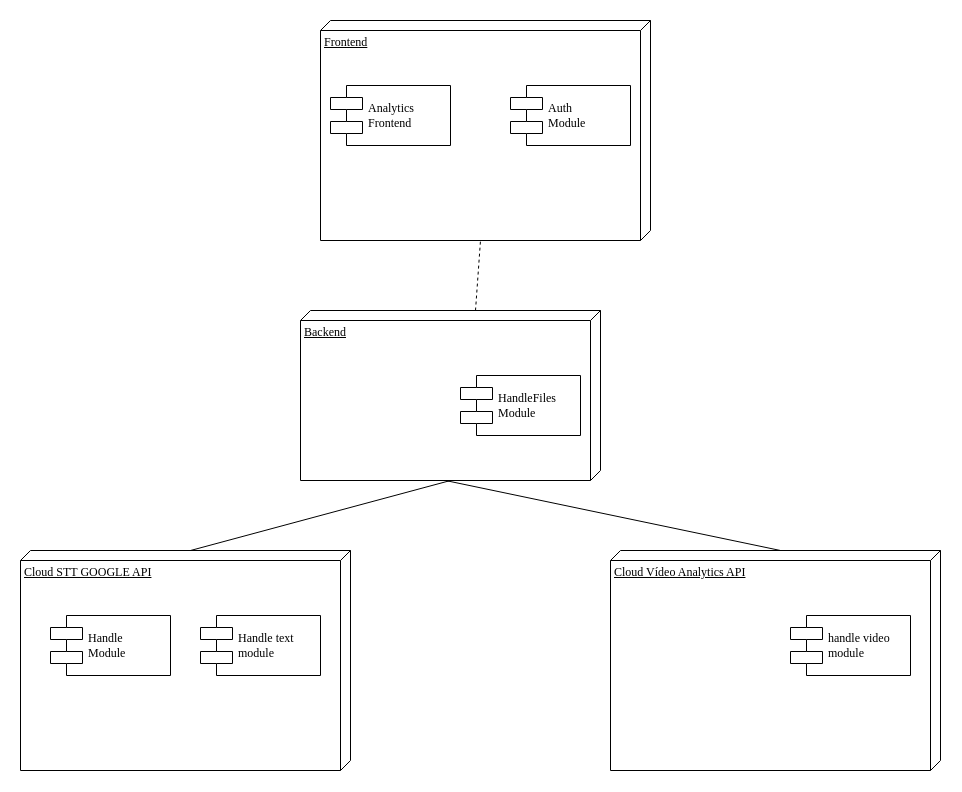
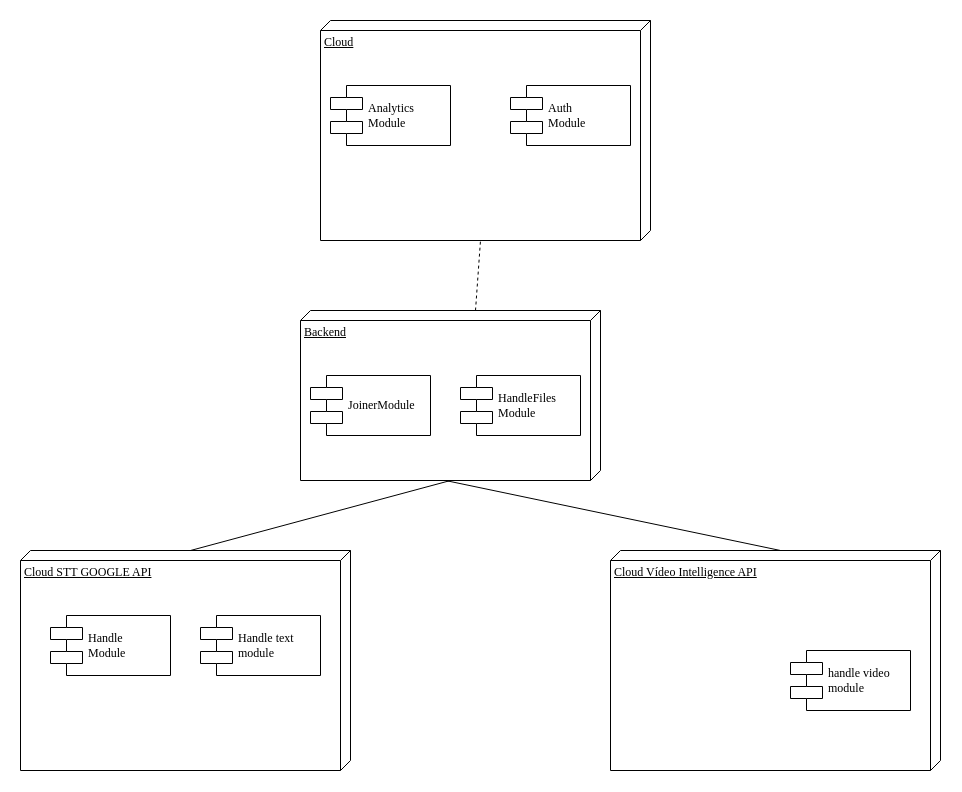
- <mxCell id="2" value="Frontend" style="verticalAlign=top;align=left;spacingTop=8;spacingLeft=2;spacingRight=12;shape=cube;size=10;direction=south;fontStyle=4;html=1;rounded=0;shadow=0;comic=0;labelBackgroundColor=none;strokeWidth=1;fontFamily=Verdana;fontSize=12" parent="1" vertex="1"><mxGeometry x="320" y="20" width="330" height="220" as="geometry" /></mxCell>
+ <mxCell id="2" value="Cloud" style="verticalAlign=top;align=left;spacingTop=8;spacingLeft=2;spacingRight=12;shape=cube;size=10;direction=south;fontStyle=4;html=1;rounded=0;shadow=0;comic=0;labelBackgroundColor=none;strokeWidth=1;fontFamily=Verdana;fontSize=12" parent="1" vertex="1"><mxGeometry x="320" y="20" width="330" height="220" as="geometry" /></mxCell>
- <mxCell id="5" value="Analytics&lt;br&gt;Frontend" style="shape=component;align=left;spacingLeft=36;rounded=0;shadow=0;comic=0;labelBackgroundColor=none;strokeWidth=1;fontFamily=Verdana;fontSize=12;html=1;" parent="1" vertex="1"><mxGeometry x="330" y="85" width="120" height="60" as="geometry" /></mxCell>
+ <mxCell id="5" value="Analytics&lt;br&gt;Module" style="shape=component;align=left;spacingLeft=36;rounded=0;shadow=0;comic=0;labelBackgroundColor=none;strokeWidth=1;fontFamily=Verdana;fontSize=12;html=1;" parent="1" vertex="1"><mxGeometry x="330" y="85" width="120" height="60" as="geometry" /></mxCell>
+ <mxCell id="7" value="JoinerModule" style="shape=component;align=left;spacingLeft=36;rounded=0;shadow=0;comic=0;labelBackgroundColor=none;strokeWidth=1;fontFamily=Verdana;fontSize=12;html=1;" parent="1" vertex="1"><mxGeometry x="310" y="375" width="120" height="60" as="geometry" /></mxCell>
- <mxCell id="10" value="Cloud Vídeo Analytics API" style="verticalAlign=top;align=left;spacingTop=8;spacingLeft=2;spacingRight=12;shape=cube;size=10;direction=south;fontStyle=4;html=1;rounded=0;shadow=0;comic=0;labelBackgroundColor=none;strokeWidth=1;fontFamily=Verdana;fontSize=12" vertex="1" parent="1"><mxGeometry x="610" y="550" width="330" height="220" as="geometry" /></mxCell>
+ <mxCell id="10" value="Cloud Vídeo Intelligence API" style="verticalAlign=top;align=left;spacingTop=8;spacingLeft=2;spacingRight=12;shape=cube;size=10;direction=south;fontStyle=4;html=1;rounded=0;shadow=0;comic=0;labelBackgroundColor=none;strokeWidth=1;fontFamily=Verdana;fontSize=12" vertex="1" parent="1"><mxGeometry x="610" y="550" width="330" height="220" as="geometry" /></mxCell>
- <mxCell id="14" value="handle video&lt;br&gt;module" style="shape=component;align=left;spacingLeft=36;rounded=0;shadow=0;comic=0;labelBackgroundColor=none;strokeWidth=1;fontFamily=Verdana;fontSize=12;html=1;" vertex="1" parent="1"><mxGeometry x="790" y="615" width="120" height="60" as="geometry" /></mxCell>
+ <mxCell id="14" value="handle video&lt;br&gt;module" style="shape=component;align=left;spacingLeft=36;rounded=0;shadow=0;comic=0;labelBackgroundColor=none;strokeWidth=1;fontFamily=Verdana;fontSize=12;html=1;" vertex="1" parent="1"><mxGeometry x="790" y="650" width="120" height="60" as="geometry" /></mxCell>
